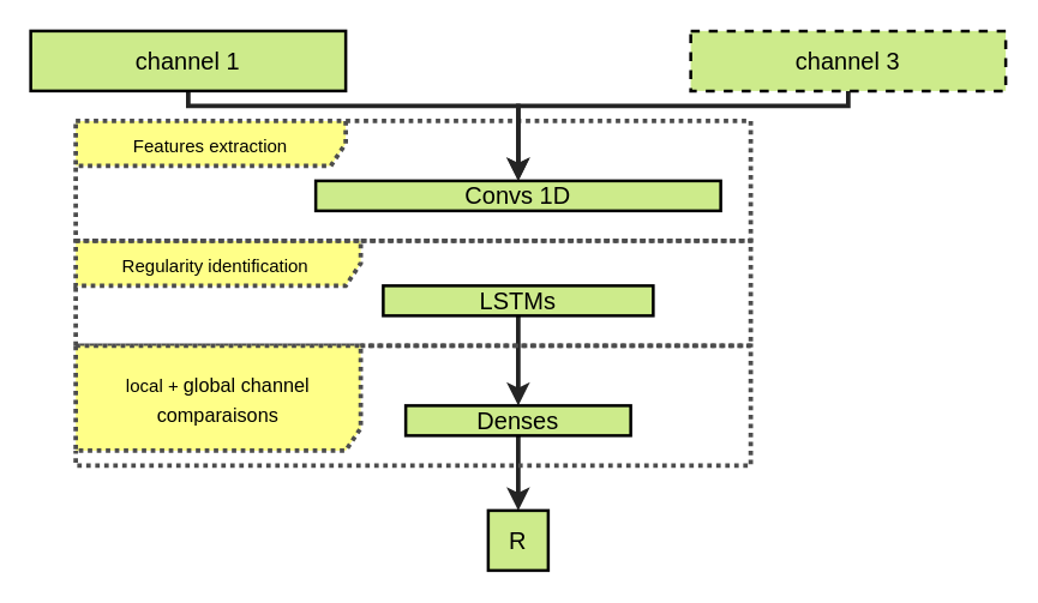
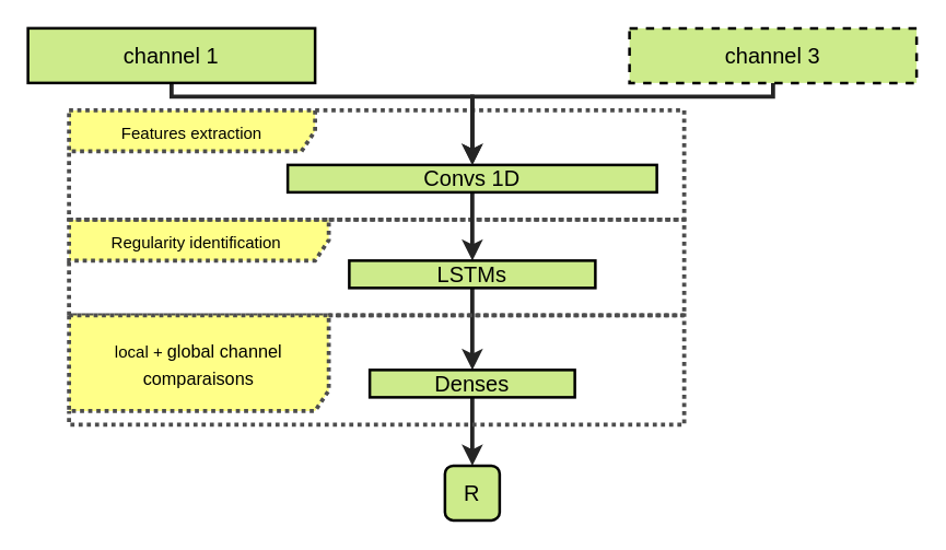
+ <mxCell id="6" style="edgeStyle=orthogonalEdgeStyle;rounded=0;orthogonalLoop=1;jettySize=auto;html=1;exitX=0.5;exitY=1;exitDx=0;exitDy=0;entryX=0.5;entryY=0;entryDx=0;entryDy=0;fontSize=16;fontColor=#000000;strokeColor=#242424;strokeWidth=3;" edge="1" parent="1" source="7" target="9"><mxGeometry relative="1" as="geometry"><mxPoint x="345" y="130" as="targetPoint" /></mxGeometry></mxCell>
- <mxCell id="12" value="R" style="rounded=0;whiteSpace=wrap;html=1;fillColor=#cdeb8b;strokeColor=#000000;fontColor=#000000;fontSize=16;strokeWidth=2;" vertex="1" parent="1"><mxGeometry x="325" y="340" width="40" height="40" as="geometry" /></mxCell>
+ <mxCell id="12" value="R" style="whiteSpace=wrap;html=1;fillColor=#cdeb8b;strokeColor=#000000;fontColor=#000000;fontSize=16;strokeWidth=2;rounded=1;" vertex="1" parent="1"><mxGeometry x="325" y="340" width="40" height="40" as="geometry" /></mxCell>
